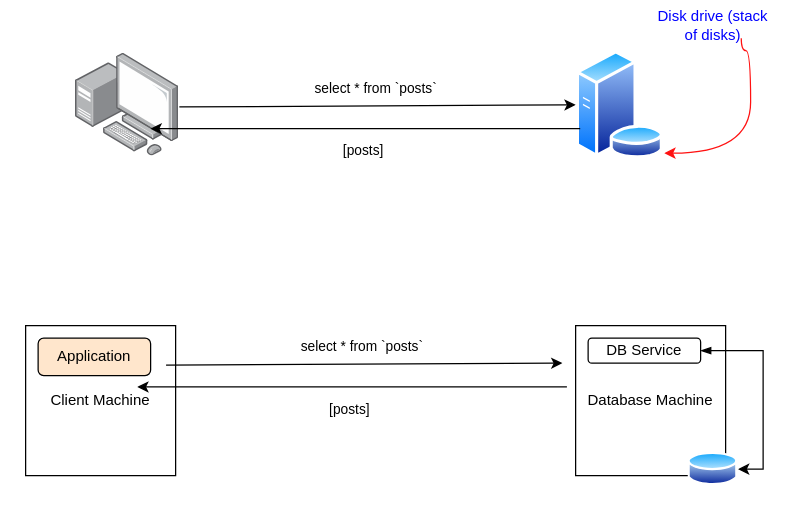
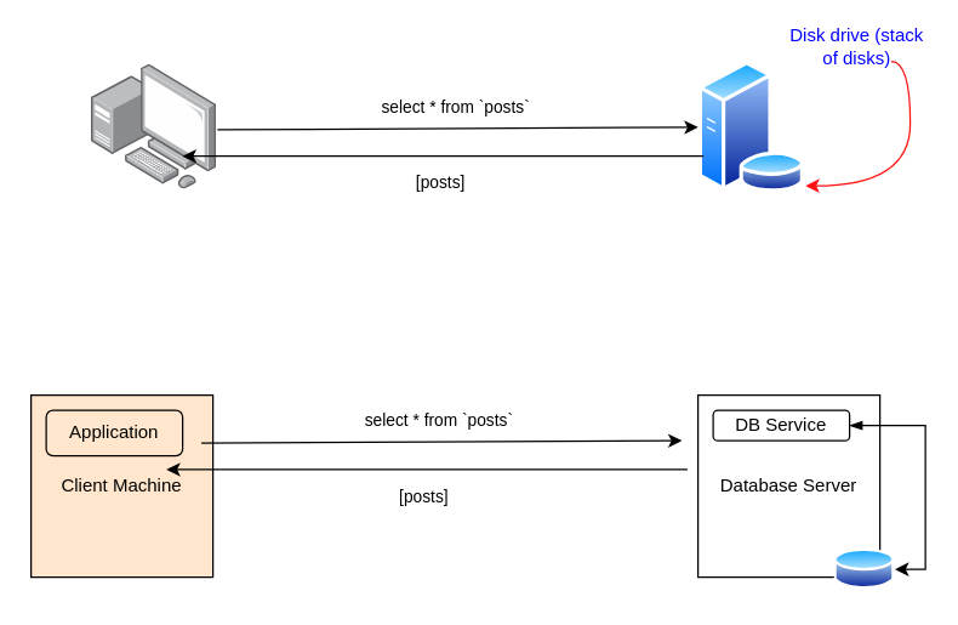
- <mxCell id="15" value="Disk drive (stack of disks)" style="text;html=1;strokeColor=none;fillColor=none;align=center;verticalAlign=middle;whiteSpace=wrap;rounded=0;fontSize=12;fontColor=#0000FF;" parent="1" vertex="1"><mxGeometry x="525" y="10" width="90" height="20" as="geometry" /></mxCell>
+ <mxCell id="15" value="Disk drive (stack of disks)" style="text;html=1;strokeColor=none;fillColor=none;align=center;verticalAlign=middle;whiteSpace=wrap;rounded=0;fontSize=12;fontColor=#0000FF;" parent="1" vertex="1"><mxGeometry x="520" y="20" width="90" height="20" as="geometry" /></mxCell>
- <mxCell id="6" value="Client Machine" style="whiteSpace=wrap;html=1;aspect=fixed;" parent="1" vertex="1"><mxGeometry x="20" y="260" width="120" height="120" as="geometry" /></mxCell>
+ <mxCell id="6" value="Client Machine" style="whiteSpace=wrap;html=1;aspect=fixed;fillColor=#ffe6cc;" parent="1" vertex="1"><mxGeometry x="20" y="260" width="120" height="120" as="geometry" /></mxCell>
- <mxCell id="10" value="Database Machine" style="whiteSpace=wrap;html=1;aspect=fixed;" parent="1" vertex="1"><mxGeometry x="460" y="260" width="120" height="120" as="geometry" /></mxCell>
+ <mxCell id="10" value="Database Server" style="whiteSpace=wrap;html=1;aspect=fixed;" parent="1" vertex="1"><mxGeometry x="460" y="260" width="120" height="120" as="geometry" /></mxCell>
